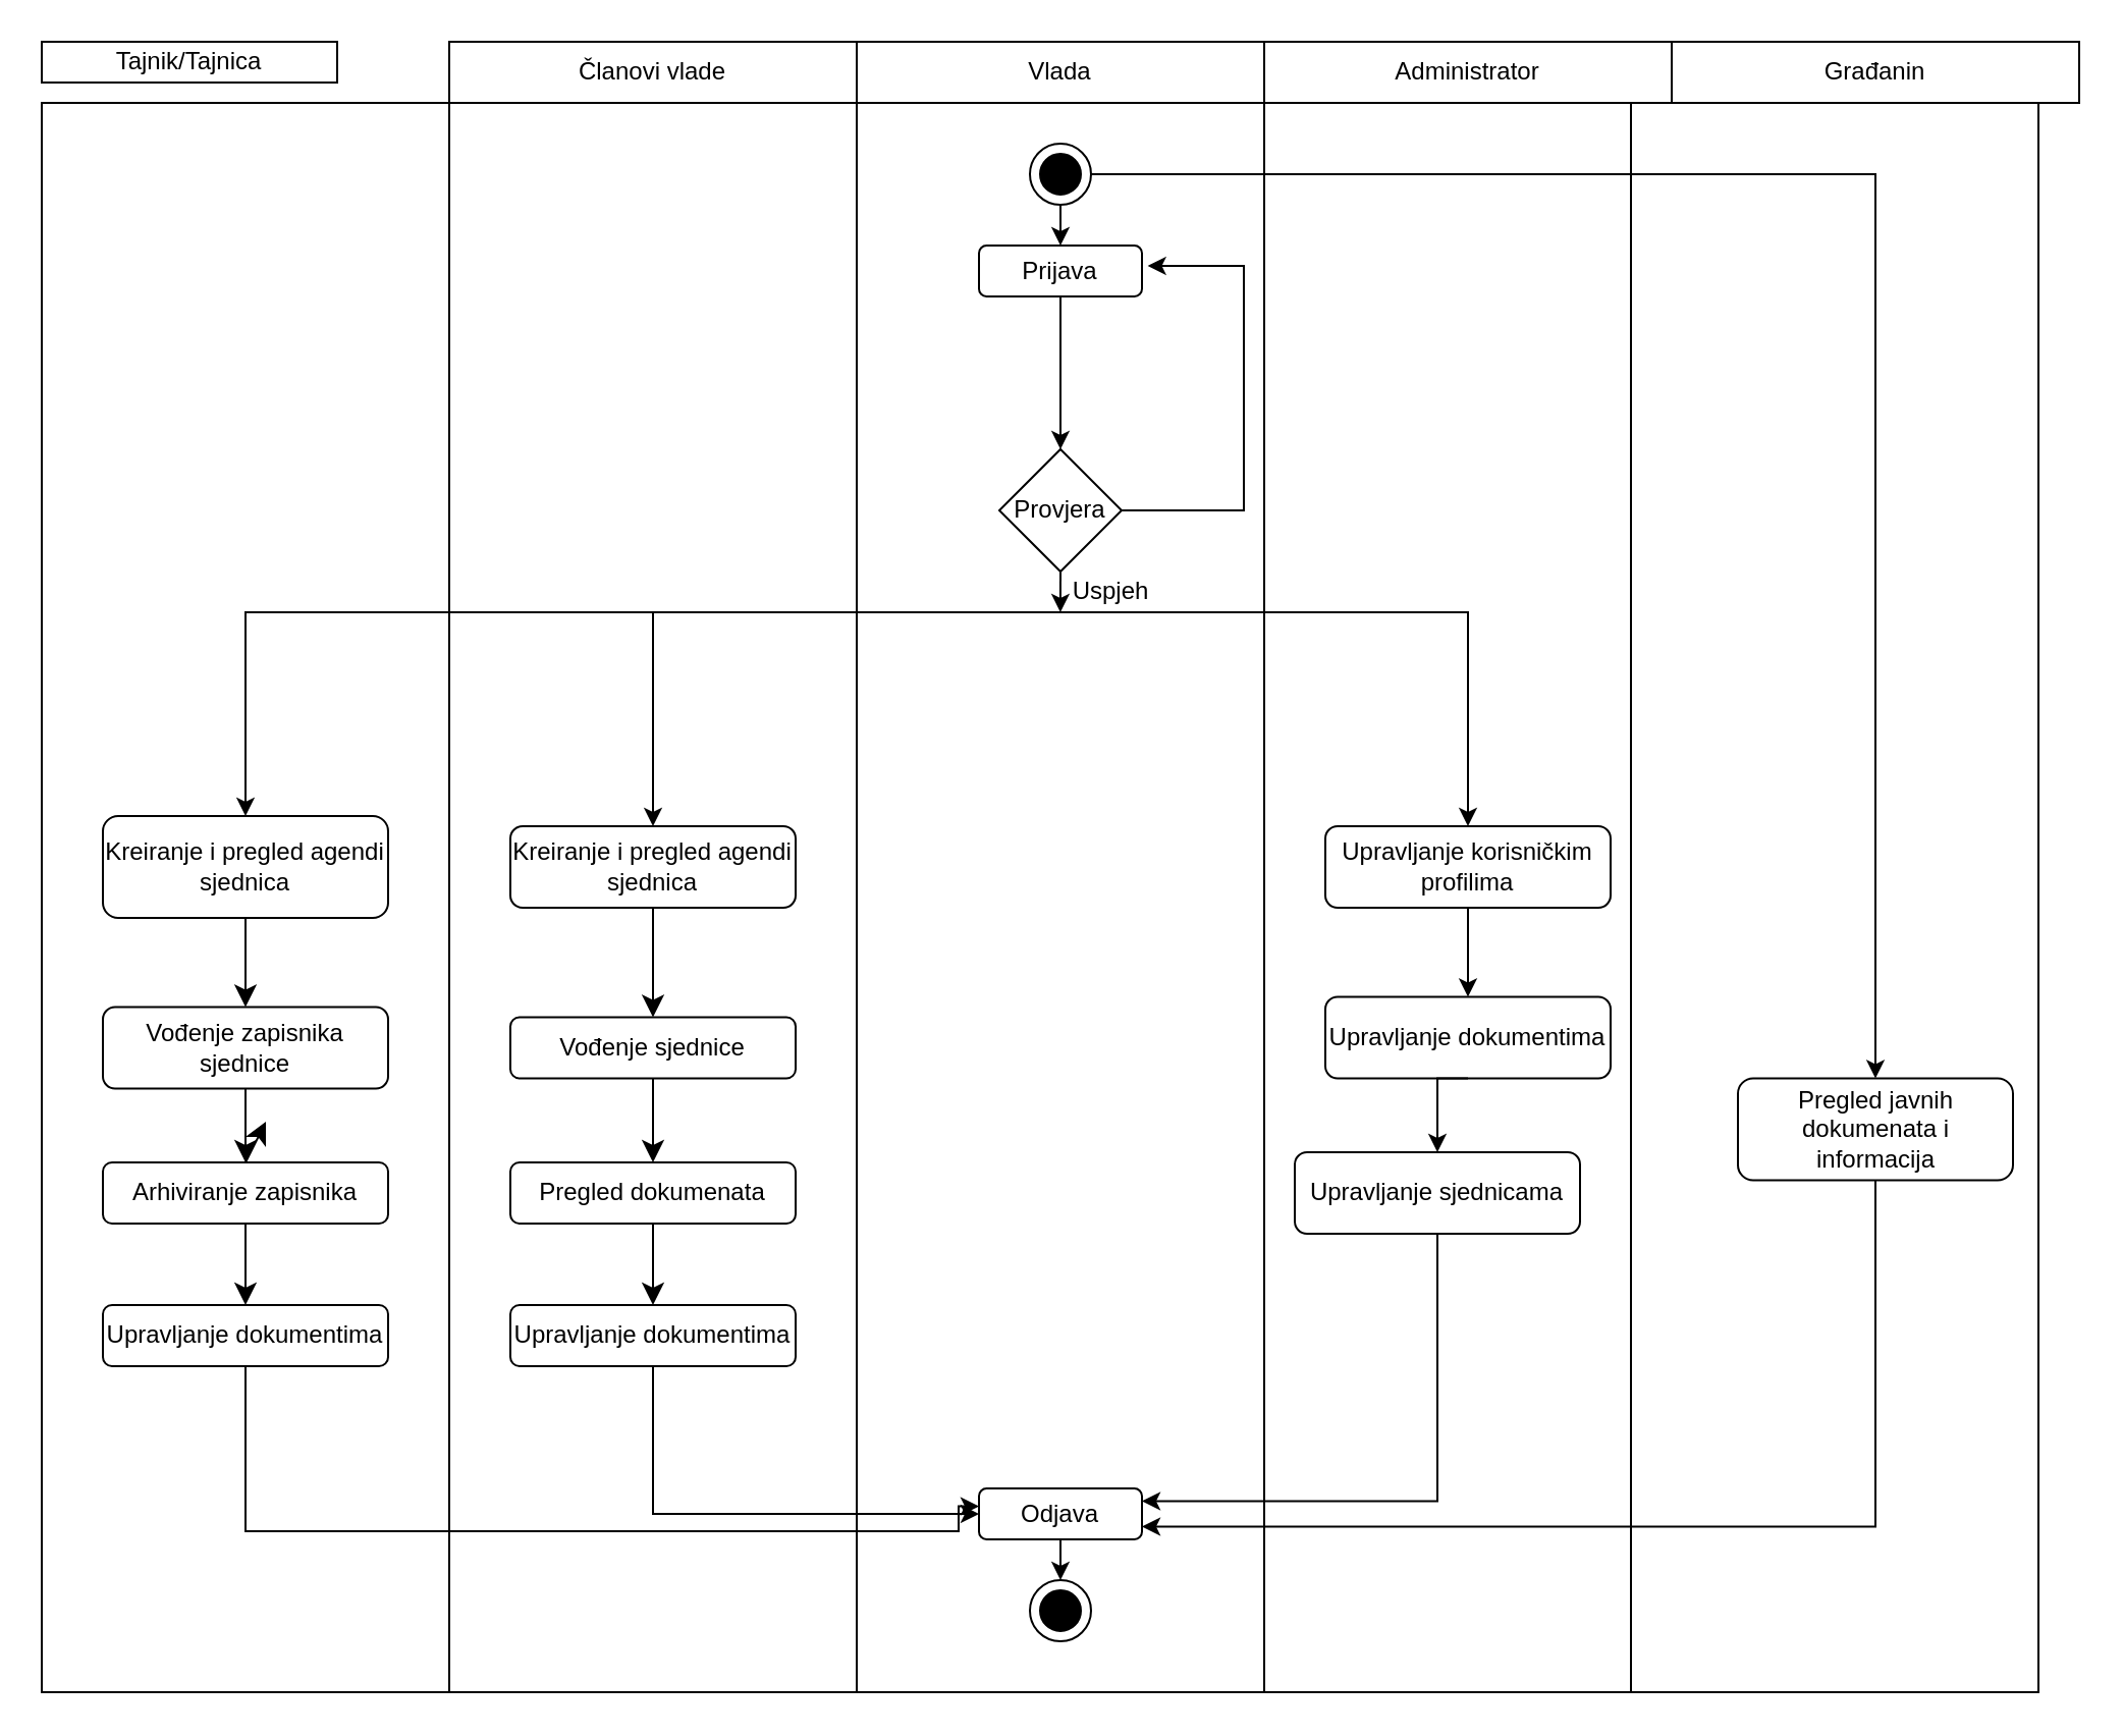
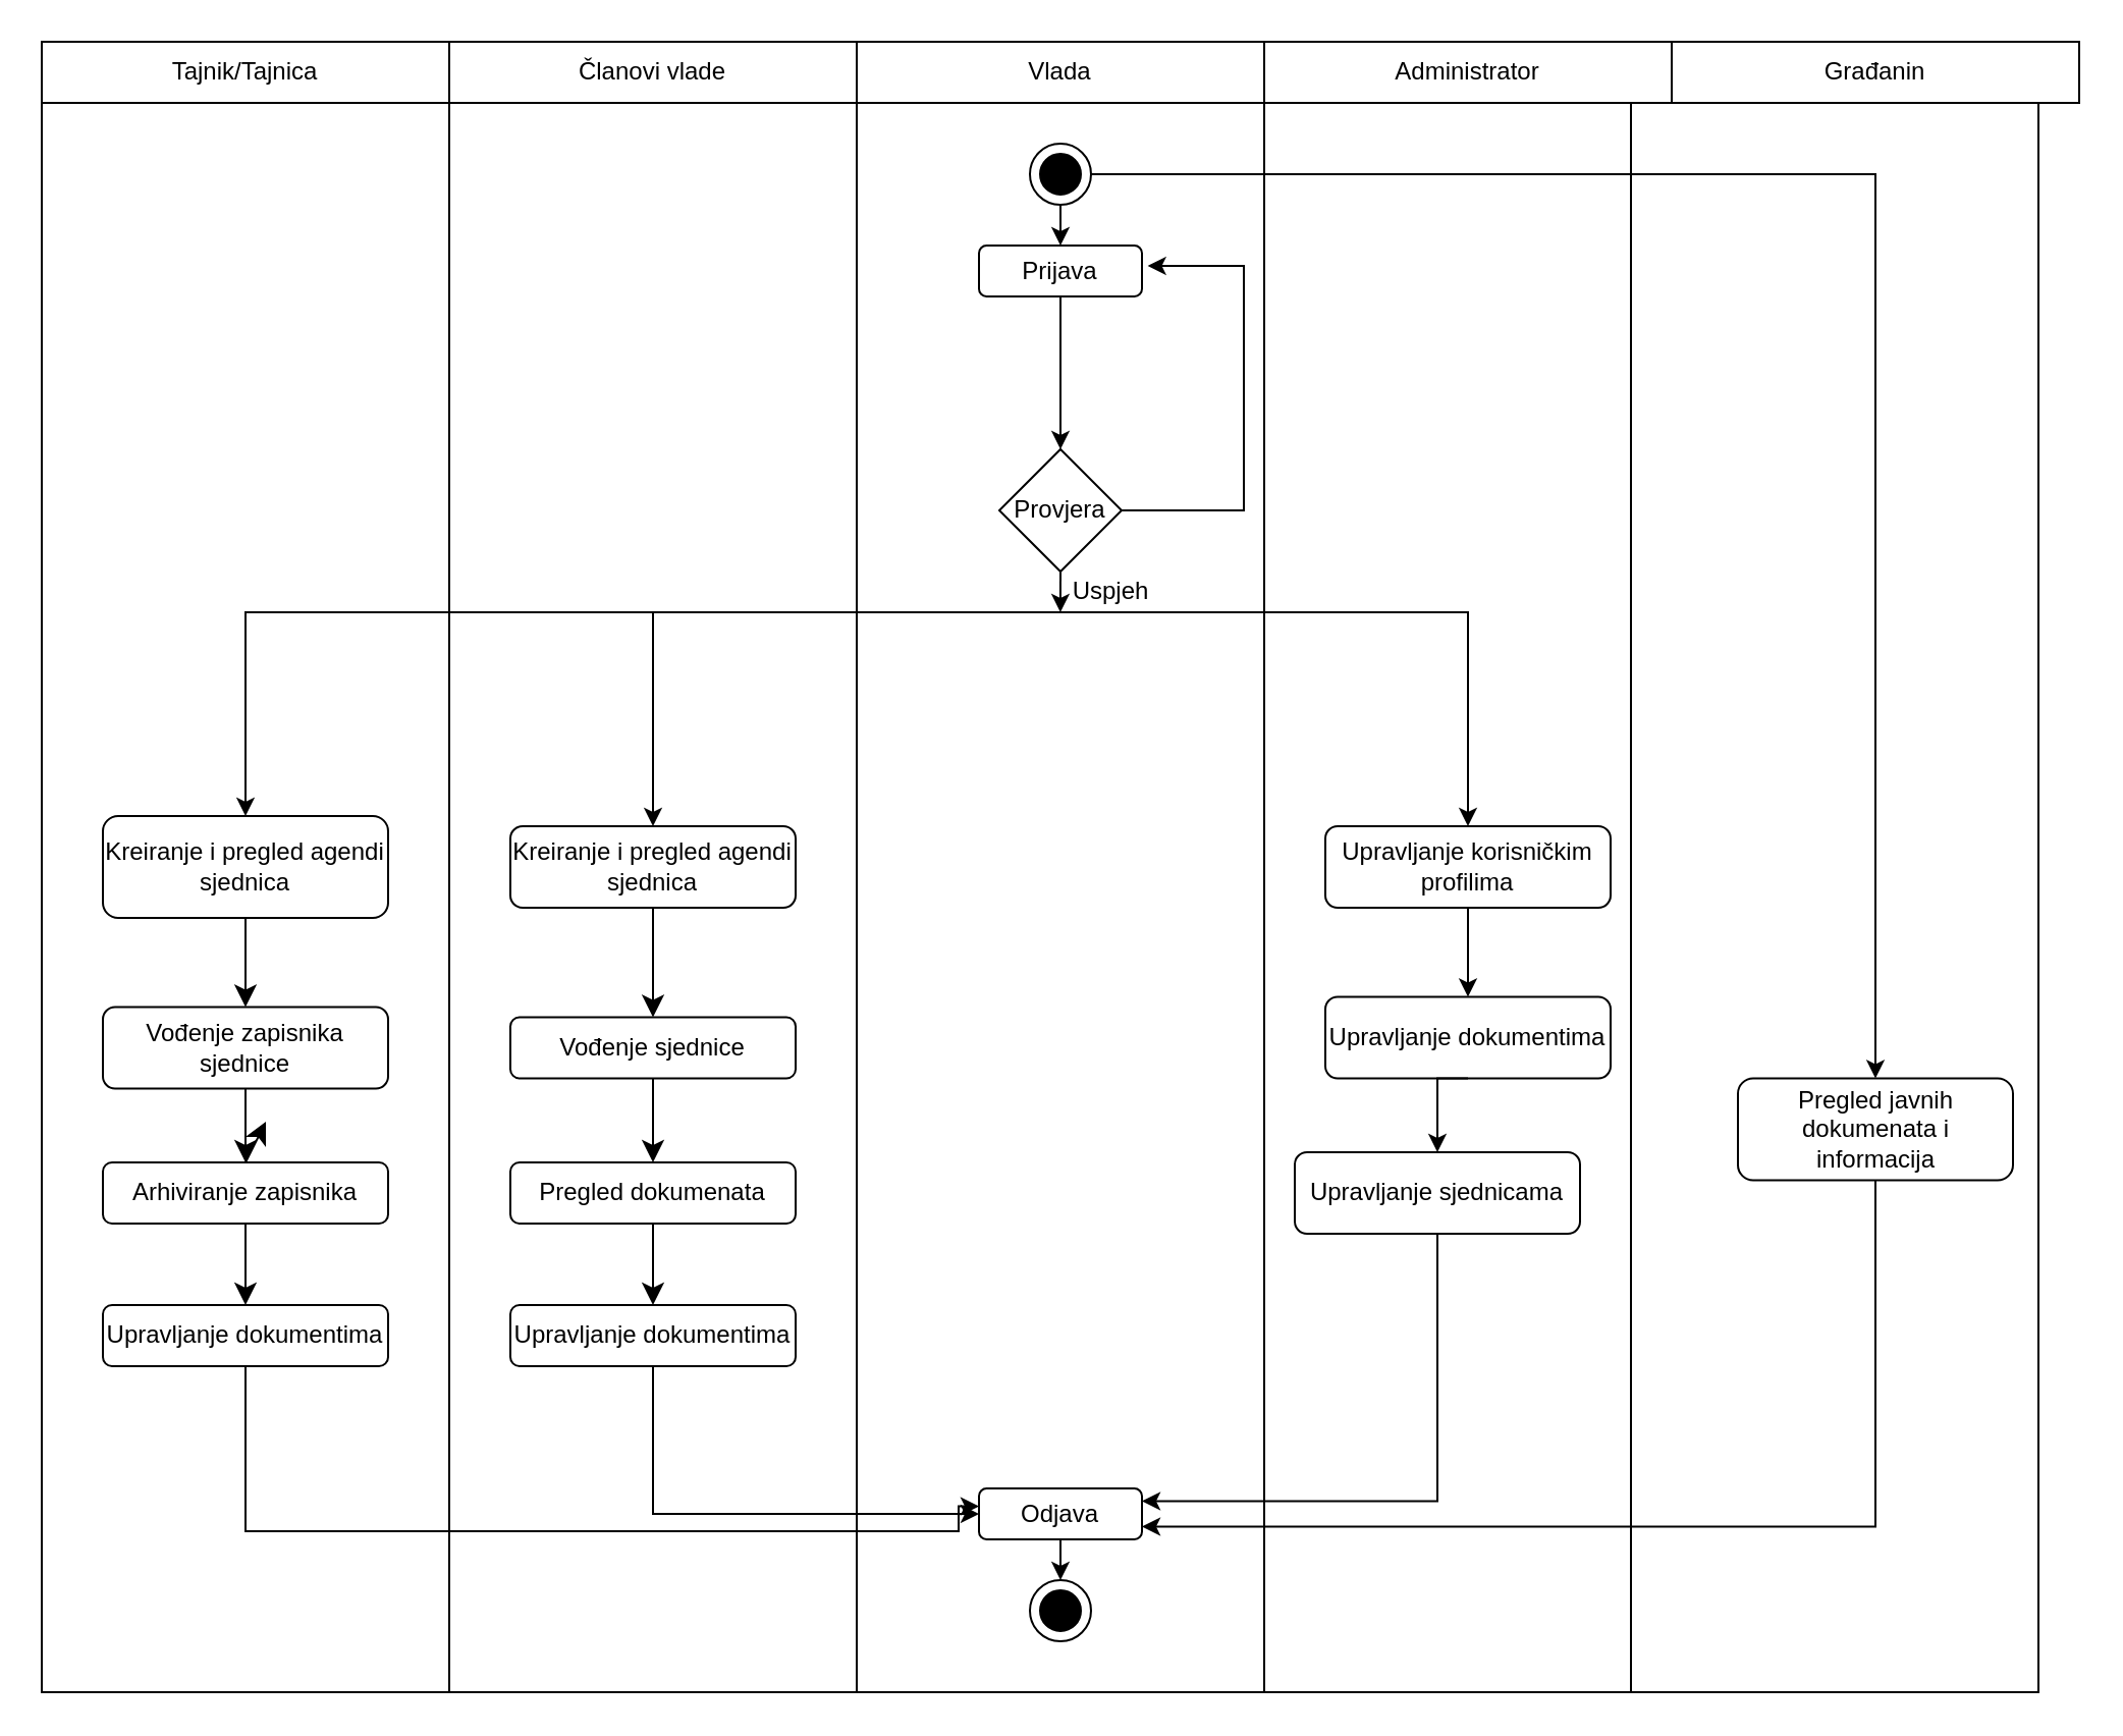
- <mxCell id="7" value="Tajnik/Tajnica" style="rounded=0;whiteSpace=wrap;html=1;" parent="1" vertex="1"><mxGeometry x="20" y="20" width="145" height="20" as="geometry" /></mxCell>
+ <mxCell id="7" value="Tajnik/Tajnica" style="rounded=0;whiteSpace=wrap;html=1;" parent="1" vertex="1"><mxGeometry x="20" y="20" width="200" height="30" as="geometry" /></mxCell>
